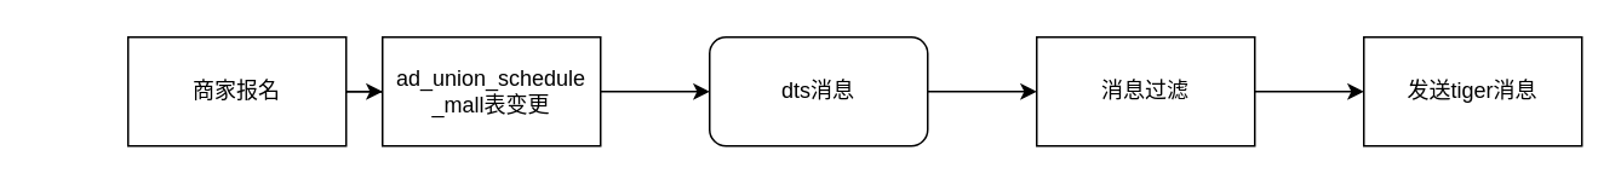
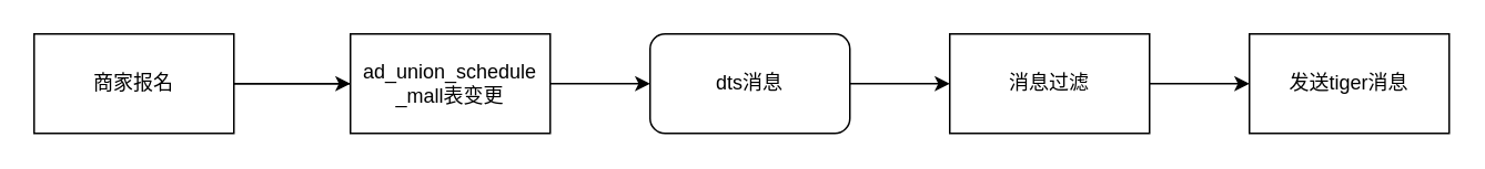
- <mxCell id="4" value="商家报名" style="rounded=0;whiteSpace=wrap;html=1;" vertex="1" parent="1"><mxGeometry x="70" y="20" width="120" height="60" as="geometry" /></mxCell>
+ <mxCell id="4" value="商家报名" style="rounded=0;whiteSpace=wrap;html=1;" vertex="1" parent="1"><mxGeometry x="20" y="20" width="120" height="60" as="geometry" /></mxCell>
